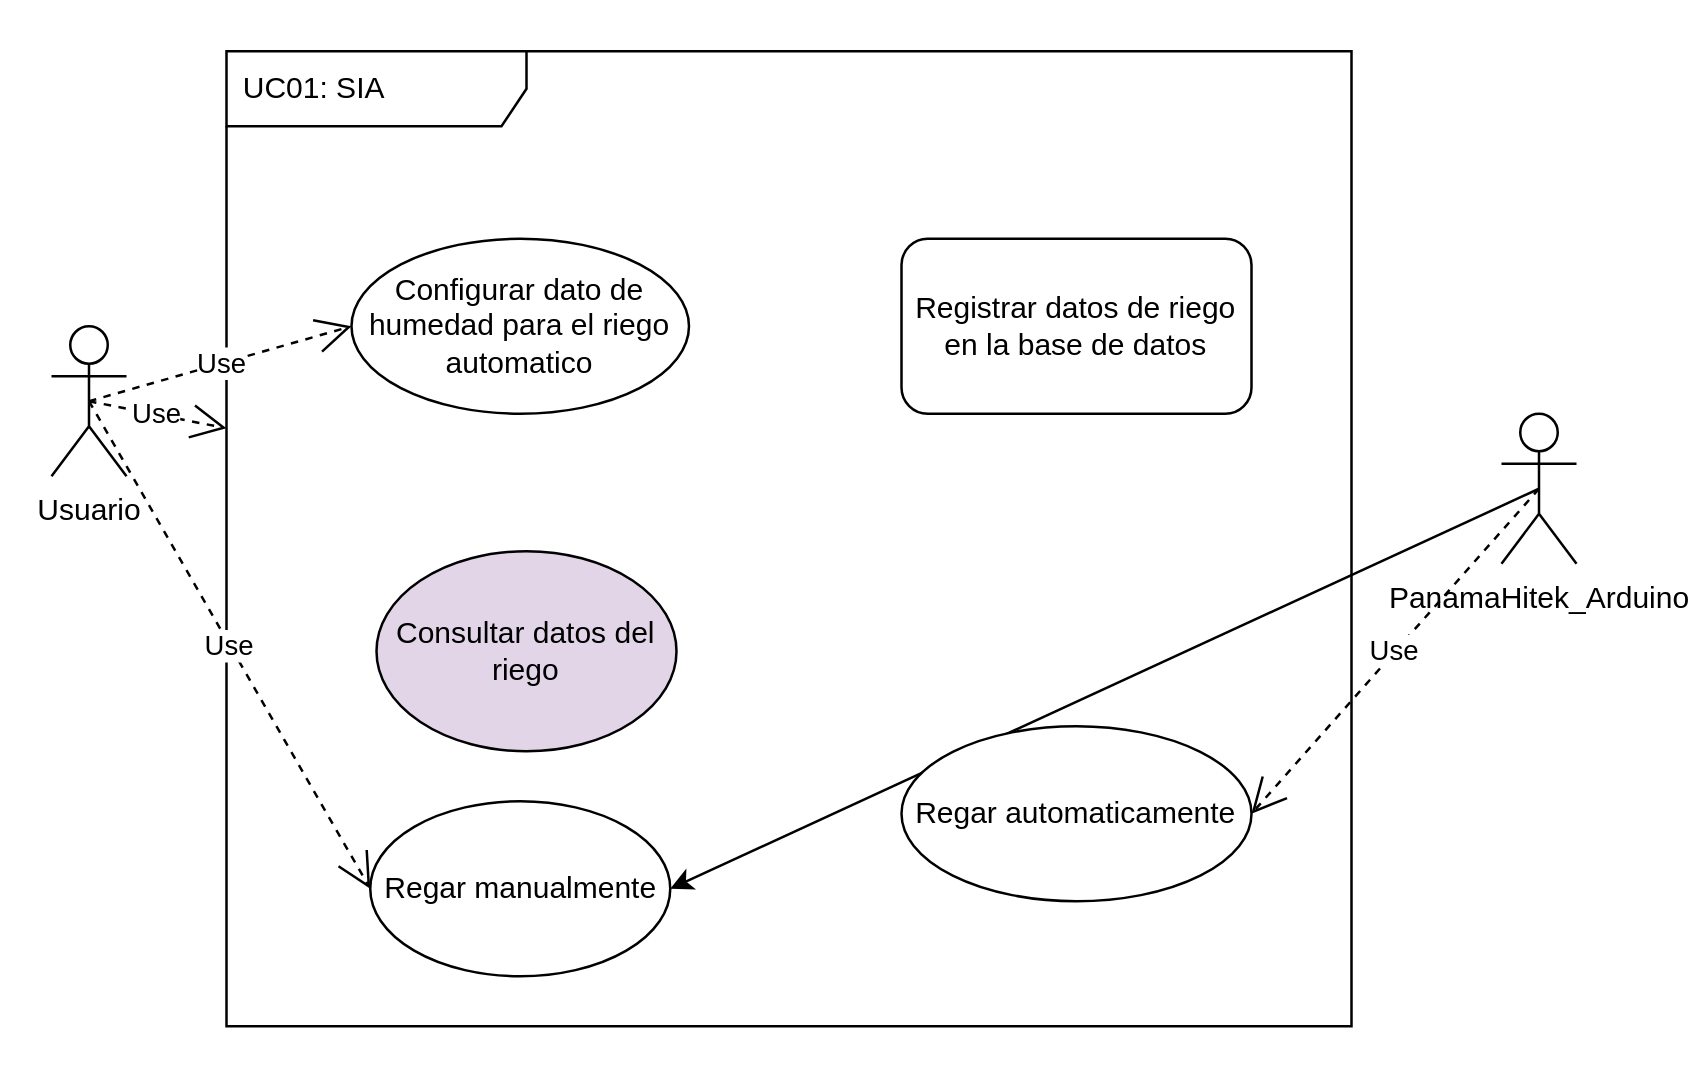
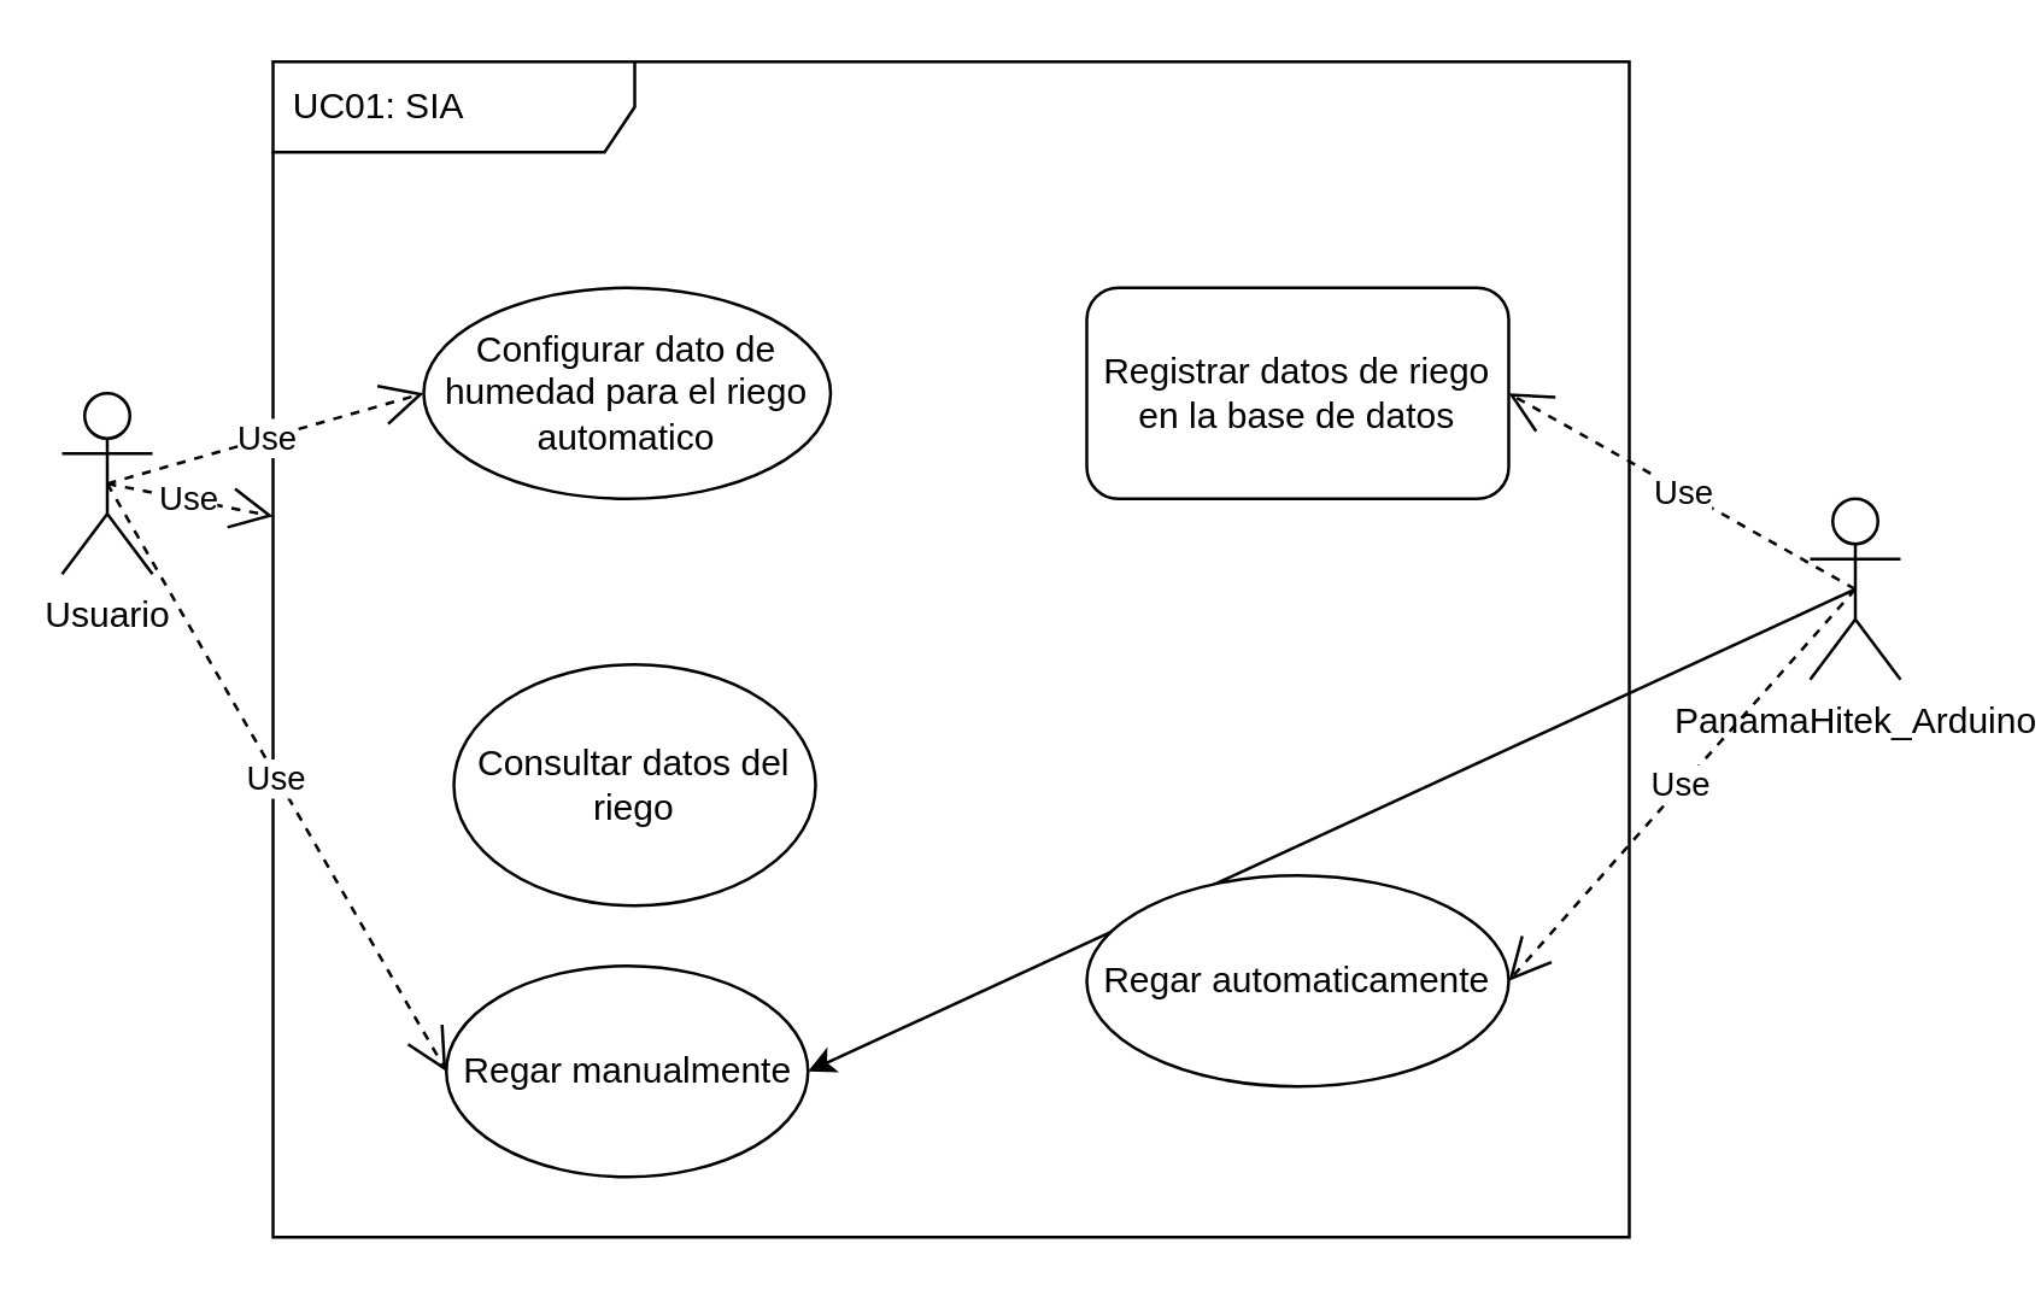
+ <mxCell id="14" value="Use" style="endArrow=open;endSize=12;dashed=1;html=1;entryX=1;entryY=0.5;entryDx=0;entryDy=0;exitX=0.5;exitY=0.5;exitDx=0;exitDy=0;exitPerimeter=0;" edge="1" parent="1" source="7" target="4"><mxGeometry width="160" relative="1" as="geometry"><mxPoint x="490" y="220" as="sourcePoint" /><mxPoint x="650" y="220" as="targetPoint" /></mxGeometry></mxCell>
- <mxCell id="8" value="Consultar datos del riego" style="ellipse;whiteSpace=wrap;html=1;fillColor=#e1d5e7;" parent="1" vertex="1"><mxGeometry x="150" y="220" width="120" height="80" as="geometry" /></mxCell>
+ <mxCell id="8" value="Consultar datos del riego" style="ellipse;whiteSpace=wrap;html=1;" parent="1" vertex="1"><mxGeometry x="150" y="220" width="120" height="80" as="geometry" /></mxCell>
